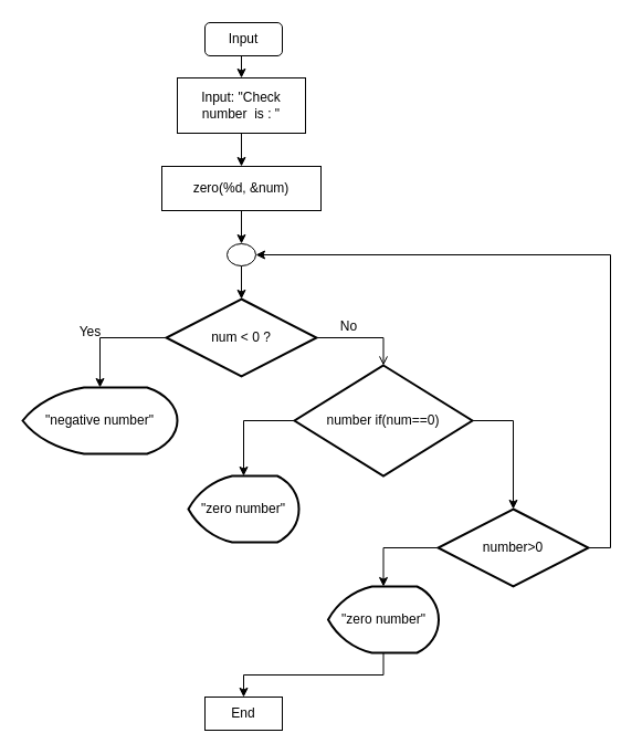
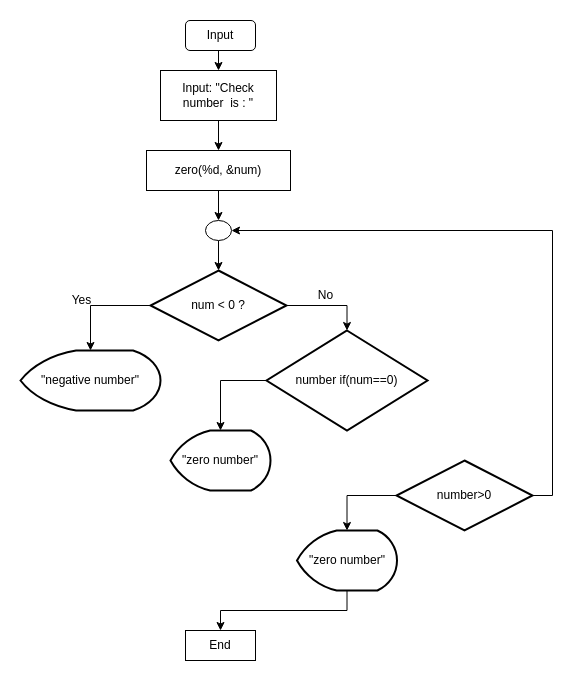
- <mxCell id="16" value="No" style="text;html=1;align=center;verticalAlign=middle;resizable=0;points=[];autosize=1;strokeColor=none;fillColor=none;" vertex="1" parent="1"><mxGeometry x="295" y="280" width="40" height="30" as="geometry" /></mxCell>
+ <mxCell id="16" value="No" style="text;html=1;align=center;verticalAlign=middle;resizable=0;points=[];autosize=1;strokeColor=none;fillColor=none;" vertex="1" parent="1"><mxGeometry x="305" y="280" width="40" height="30" as="geometry" /></mxCell>
- <mxCell id="9" style="edgeStyle=orthogonalEdgeStyle;rounded=0;orthogonalLoop=1;jettySize=auto;html=1;exitX=1;exitY=0.5;exitDx=0;exitDy=0;exitPerimeter=0;entryX=0.5;entryY=0;entryDx=0;entryDy=0;entryPerimeter=0;endArrow=open;" edge="1" parent="1" source="10" target="15"><mxGeometry relative="1" as="geometry" /></mxCell>
+ <mxCell id="9" style="edgeStyle=orthogonalEdgeStyle;rounded=0;orthogonalLoop=1;jettySize=auto;html=1;exitX=1;exitY=0.5;exitDx=0;exitDy=0;exitPerimeter=0;entryX=0.5;entryY=0;entryDx=0;entryDy=0;entryPerimeter=0;" edge="1" parent="1" source="10" target="15"><mxGeometry relative="1" as="geometry" /></mxCell>
- <mxCell id="14" style="edgeStyle=orthogonalEdgeStyle;rounded=0;orthogonalLoop=1;jettySize=auto;html=1;exitX=1;exitY=0.5;exitDx=0;exitDy=0;exitPerimeter=0;entryX=0.5;entryY=0;entryDx=0;entryDy=0;entryPerimeter=0;" edge="1" parent="1" source="15" target="22"><mxGeometry relative="1" as="geometry" /></mxCell>
